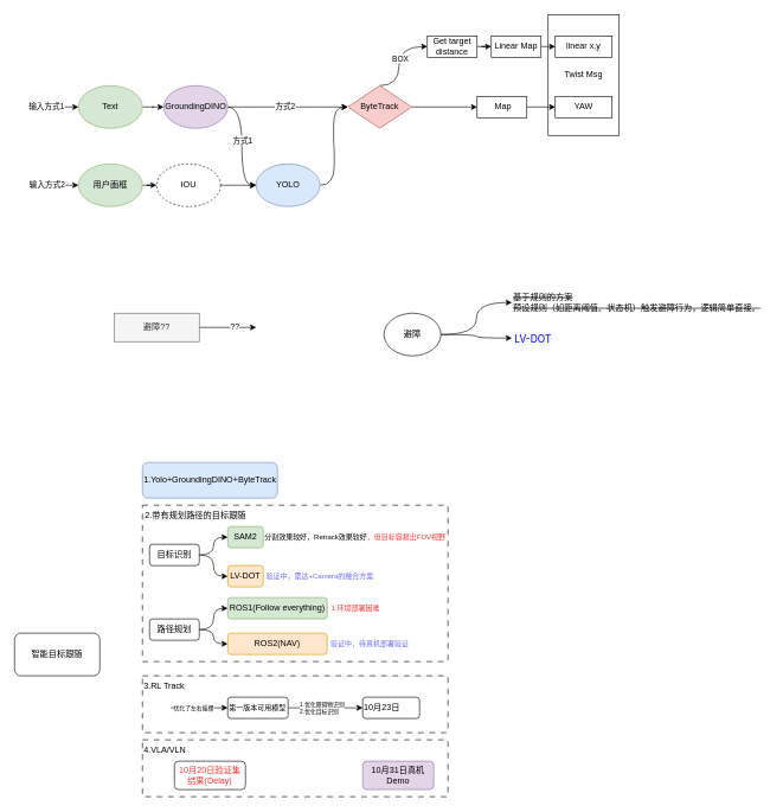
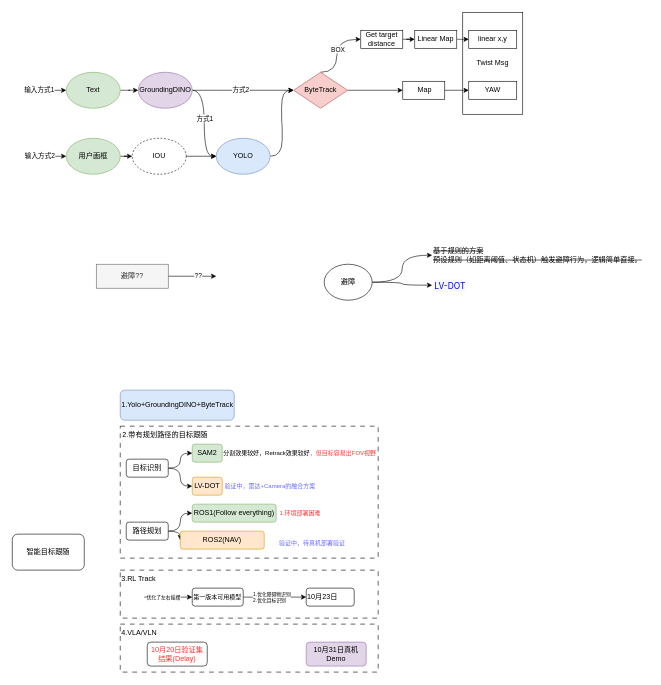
- <mxCell id="53" value="ROS2(NAV)" style="rounded=1;whiteSpace=wrap;html=1;align=center;fillColor=#ffe6cc;strokeColor=#d79b00;" vertex="1" parent="1"><mxGeometry x="320" y="890" width="140" height="30" as="geometry" /></mxCell>
+ <mxCell id="53" value="ROS2(NAV)" style="rounded=1;whiteSpace=wrap;html=1;align=center;fillColor=#ffe6cc;strokeColor=#d79b00;" vertex="1" parent="1"><mxGeometry x="300" y="885" width="140" height="30" as="geometry" /></mxCell>
